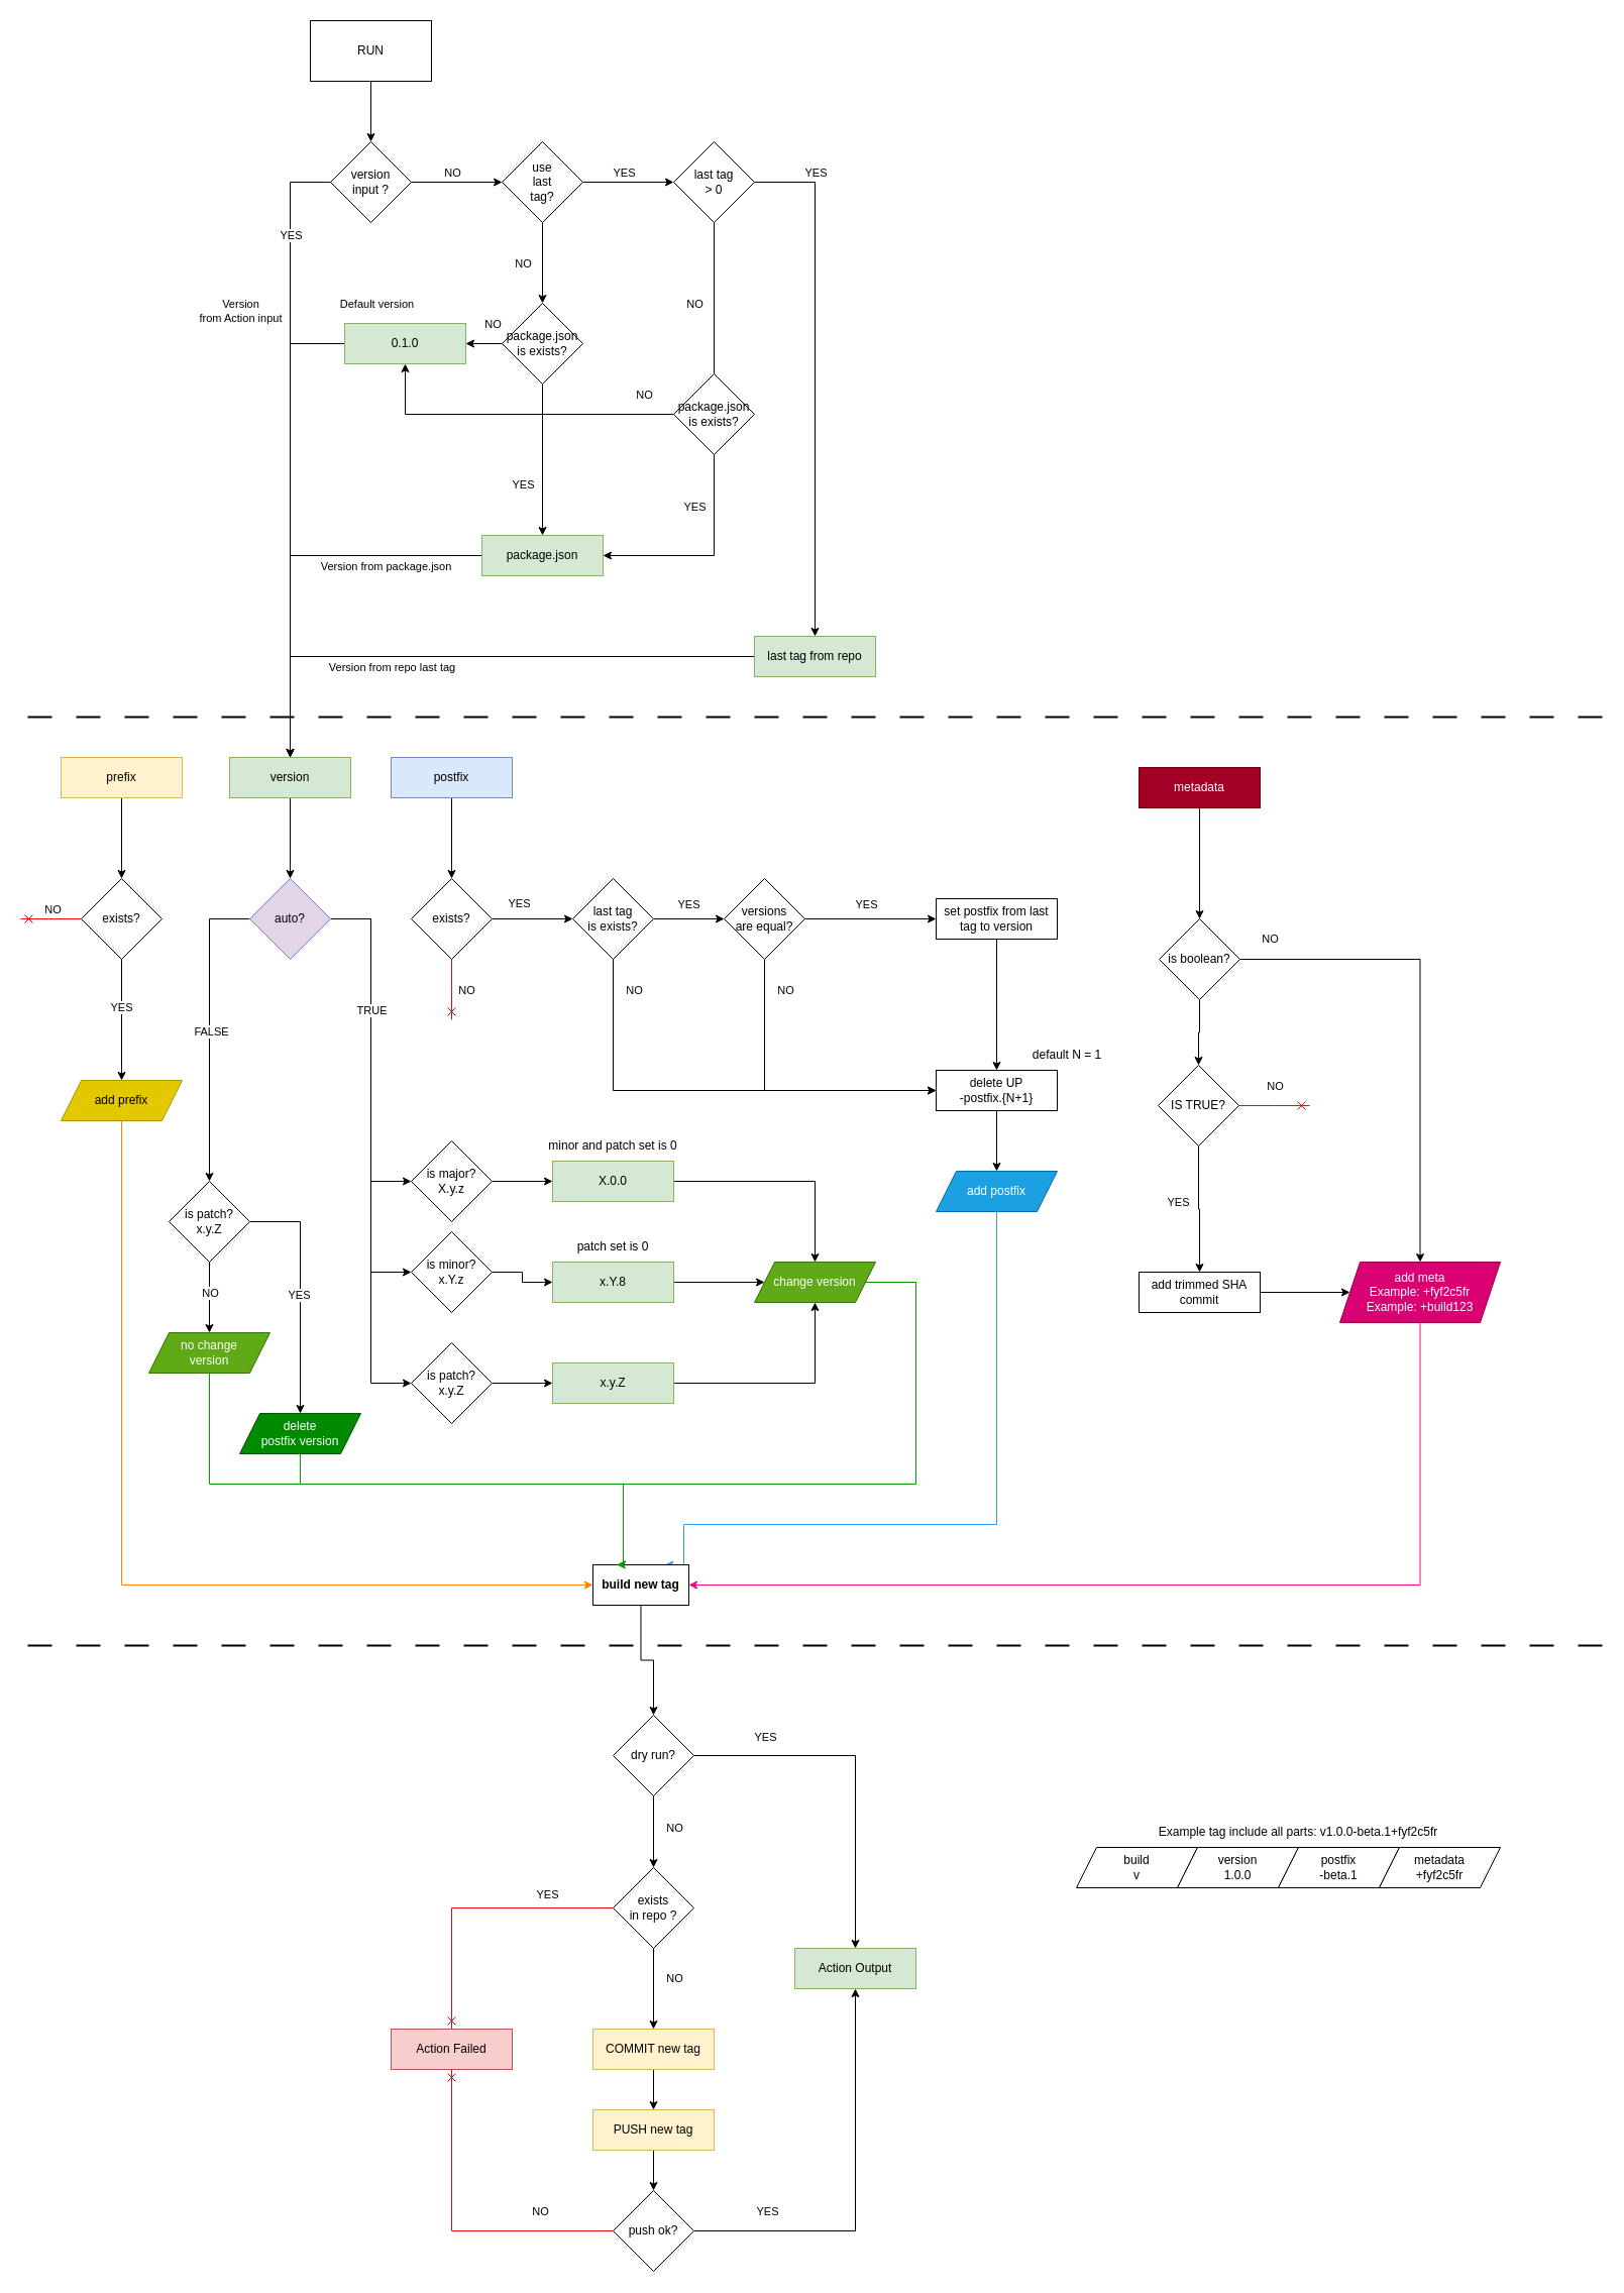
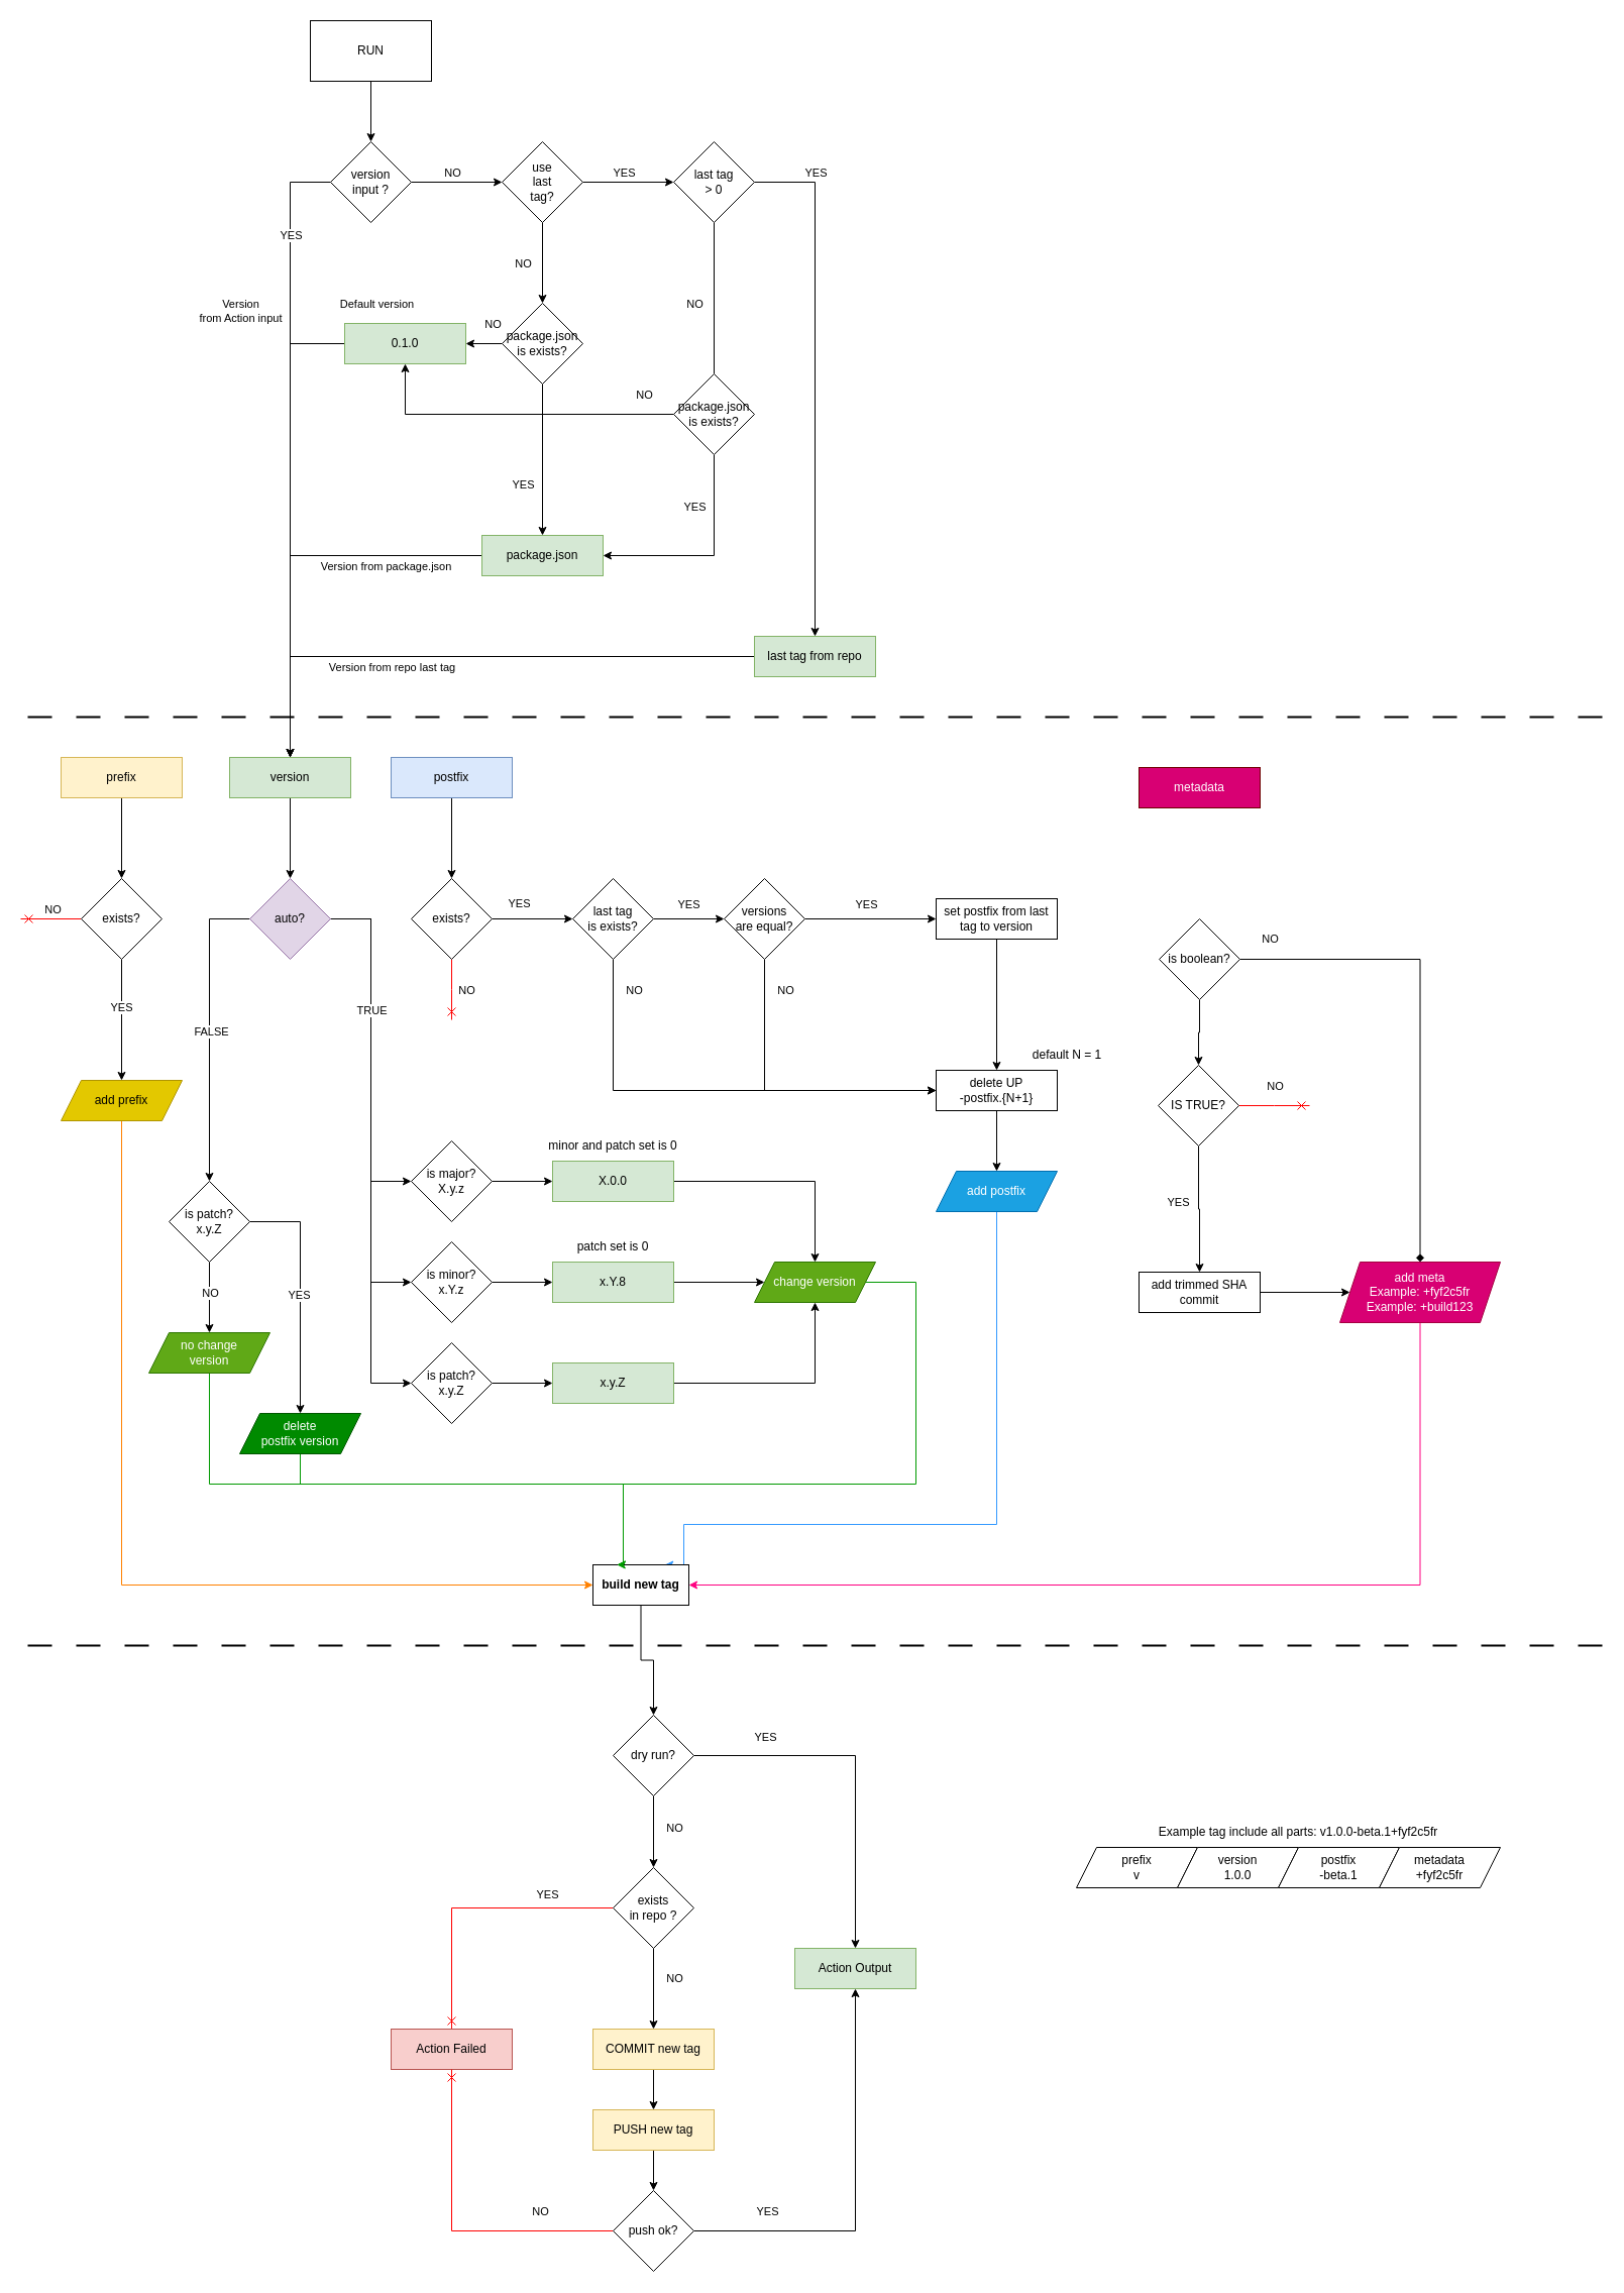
- <mxCell id="51" value="metadata" style="rounded=0;whiteSpace=wrap;html=1;fillColor=#a20025;strokeColor=#6F0000;fontColor=#ffffff;" parent="1" vertex="1"><mxGeometry x="1128" y="760" width="120" height="40" as="geometry" /></mxCell>
+ <mxCell id="51" value="metadata" style="rounded=0;whiteSpace=wrap;html=1;fillColor=#d80073;strokeColor=#6F0000;fontColor=#ffffff;" parent="1" vertex="1"><mxGeometry x="1128" y="760" width="120" height="40" as="geometry" /></mxCell>
- <mxCell id="50" style="edgeStyle=orthogonalEdgeStyle;rounded=0;orthogonalLoop=1;jettySize=auto;html=1;exitX=0.5;exitY=1;exitDx=0;exitDy=0;entryX=0.5;entryY=0;entryDx=0;entryDy=0;endArrow=classic;endFill=1;" parent="1" source="51" target="62" edge="1"><mxGeometry relative="1" as="geometry" /></mxCell>
- <mxCell id="59" style="edgeStyle=orthogonalEdgeStyle;rounded=0;orthogonalLoop=1;jettySize=auto;html=1;exitX=1;exitY=0.5;exitDx=0;exitDy=0;entryX=0.5;entryY=0;entryDx=0;entryDy=0;endArrow=classic;endFill=1;" parent="1" source="62" target="66" edge="1"><mxGeometry relative="1" as="geometry"><mxPoint x="797" y="910" as="targetPoint" /><Array as="points"><mxPoint x="1406" y="950" /></Array></mxGeometry></mxCell>
+ <mxCell id="59" style="edgeStyle=orthogonalEdgeStyle;rounded=0;orthogonalLoop=1;jettySize=auto;html=1;exitX=1;exitY=0.5;exitDx=0;exitDy=0;entryX=0.5;entryY=0;entryDx=0;entryDy=0;endArrow=diamond;endFill=1;" parent="1" source="62" target="66" edge="1"><mxGeometry relative="1" as="geometry"><mxPoint x="797" y="910" as="targetPoint" /><Array as="points"><mxPoint x="1406" y="950" /></Array></mxGeometry></mxCell>
- <mxCell id="21" value="is minor?&lt;br&gt;x.Y.z" style="rhombus;whiteSpace=wrap;html=1;" parent="1" vertex="1"><mxGeometry x="407" y="1220" width="80" height="80" as="geometry" /></mxCell>
+ <mxCell id="21" value="is minor?&lt;br&gt;x.Y.z" style="rhombus;whiteSpace=wrap;html=1;" parent="1" vertex="1"><mxGeometry x="407" y="1230" width="80" height="80" as="geometry" /></mxCell>
- <mxCell id="91" value="build&lt;br&gt;v" style="shape=parallelogram;perimeter=parallelogramPerimeter;whiteSpace=wrap;html=1;fixedSize=1;" parent="90" vertex="1"><mxGeometry y="30" width="120" height="40" as="geometry" /></mxCell>
+ <mxCell id="91" value="prefix&lt;br&gt;v" style="shape=parallelogram;perimeter=parallelogramPerimeter;whiteSpace=wrap;html=1;fixedSize=1;" parent="90" vertex="1"><mxGeometry y="30" width="120" height="40" as="geometry" /></mxCell>
